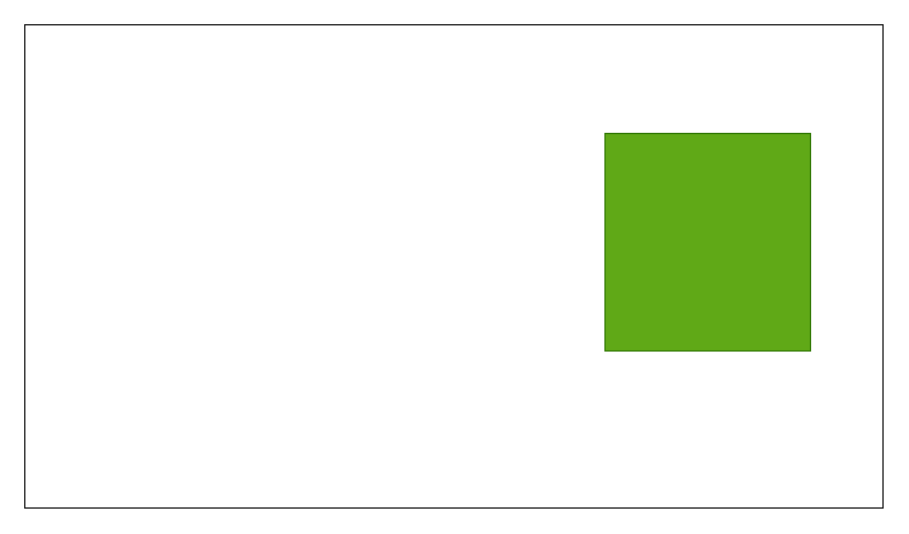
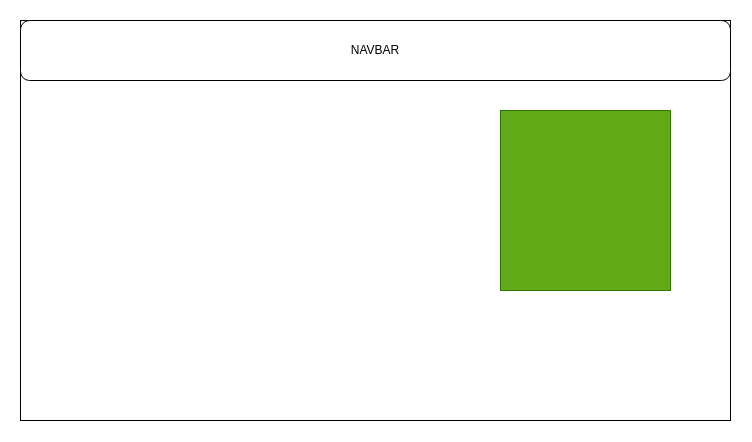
+ <mxCell id="4" value="NAVBAR" style="rounded=1;whiteSpace=wrap;html=1;" vertex="1" parent="1"><mxGeometry x="20" y="20" width="710" height="60" as="geometry" /></mxCell>
